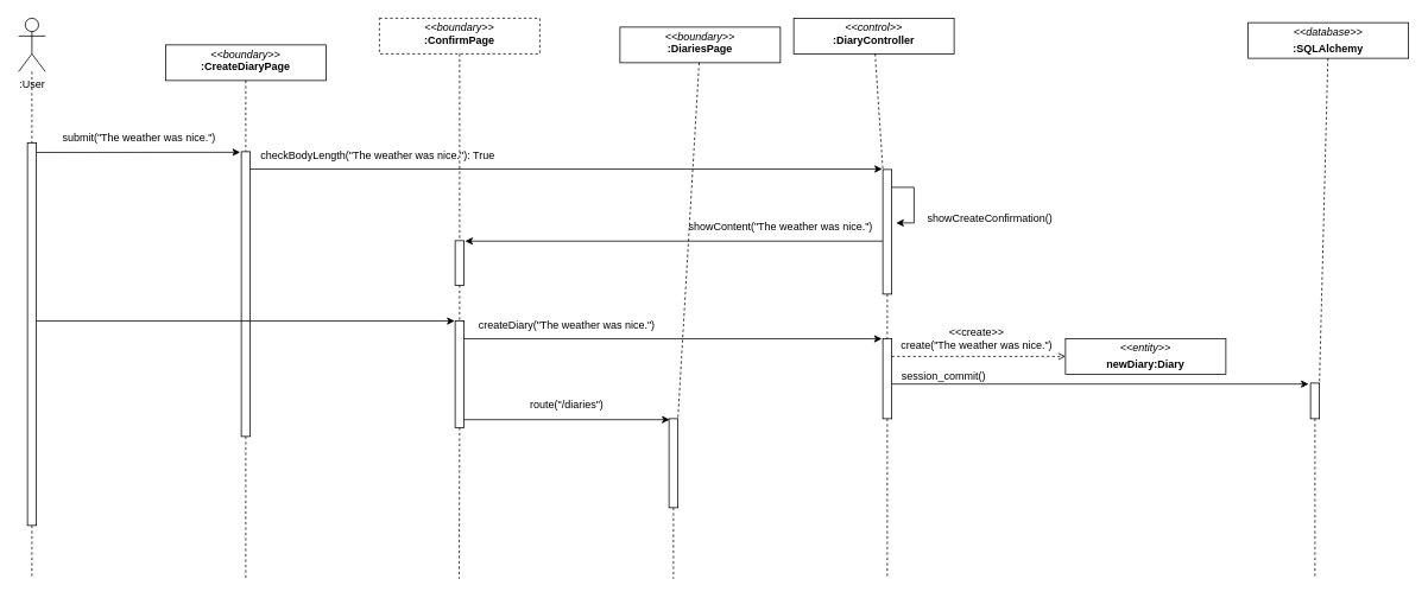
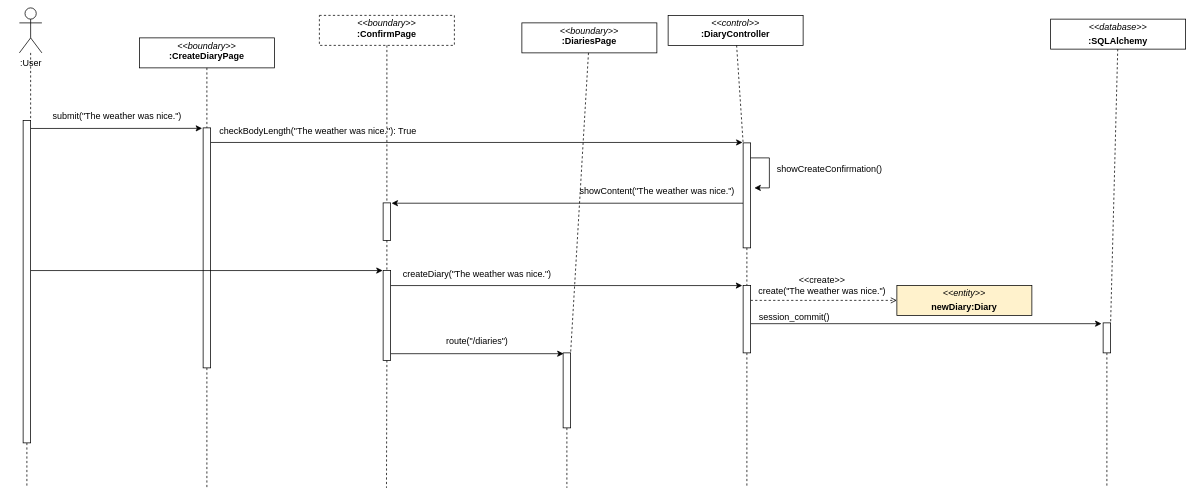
- <mxCell id="24" value=":User" style="shape=umlActor;verticalLabelPosition=bottom;verticalAlign=top;html=1;outlineConnect=0;" vertex="1" parent="1"><mxGeometry x="20" y="20" width="30" height="60" as="geometry" /></mxCell>
+ <mxCell id="24" value=":User" style="shape=umlActor;verticalLabelPosition=bottom;verticalAlign=top;html=1;outlineConnect=0;" vertex="1" parent="1"><mxGeometry x="25" y="10" width="30" height="60" as="geometry" /></mxCell>
- <mxCell id="30" value="showCreateConfirmation()" style="text;html=1;align=center;verticalAlign=middle;resizable=0;points=[];autosize=1;strokeColor=none;fillColor=none;" vertex="1" parent="1"><mxGeometry x="1030" y="230" width="160" height="30" as="geometry" /></mxCell>
+ <mxCell id="30" value="showCreateConfirmation()" style="text;html=1;align=center;verticalAlign=middle;resizable=0;points=[];autosize=1;strokeColor=none;fillColor=none;" vertex="1" parent="1"><mxGeometry x="1025" y="210" width="160" height="30" as="geometry" /></mxCell>
- <mxCell id="10" value="&lt;p style=&quot;margin:0px;margin-top:4px;text-align:center;&quot;&gt;&lt;i&gt;&amp;lt;&amp;lt;entity&lt;/i&gt;&lt;i style=&quot;background-color: initial;&quot;&gt;&amp;gt;&amp;gt;&lt;/i&gt;&lt;/p&gt;&lt;p style=&quot;margin:0px;margin-top:4px;text-align:center;&quot;&gt;&lt;b&gt;newDiary:Diary&lt;/b&gt;&lt;/p&gt;" style="verticalAlign=top;align=left;overflow=fill;fontSize=12;fontFamily=Helvetica;html=1;" parent="1" vertex="1"><mxGeometry x="1195" y="380" width="180" height="40" as="geometry" /></mxCell>
+ <mxCell id="10" value="&lt;p style=&quot;margin:0px;margin-top:4px;text-align:center;&quot;&gt;&lt;i&gt;&amp;lt;&amp;lt;entity&lt;/i&gt;&lt;i style=&quot;background-color: initial;&quot;&gt;&amp;gt;&amp;gt;&lt;/i&gt;&lt;/p&gt;&lt;p style=&quot;margin:0px;margin-top:4px;text-align:center;&quot;&gt;&lt;b&gt;newDiary:Diary&lt;/b&gt;&lt;/p&gt;" style="verticalAlign=top;align=left;overflow=fill;fontSize=12;fontFamily=Helvetica;html=1;fillColor=#fff2cc;" parent="1" vertex="1"><mxGeometry x="1195" y="380" width="180" height="40" as="geometry" /></mxCell>
